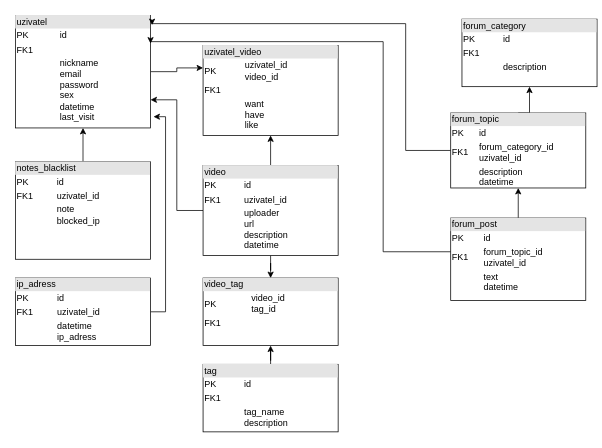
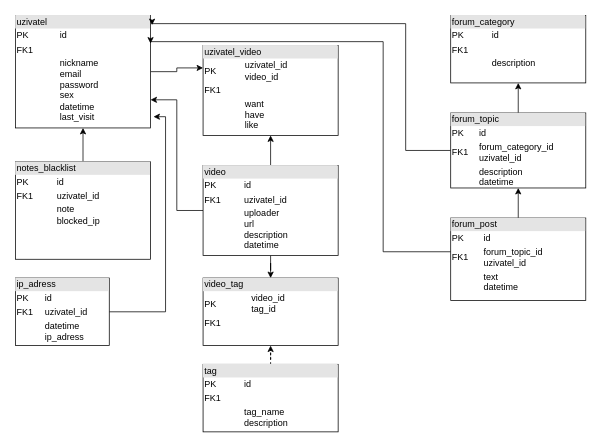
- <mxCell id="4" value="&lt;div style=&quot;box-sizing:border-box;width:100%;background:#e4e4e4;padding:2px;&quot;&gt;forum_category&lt;/div&gt;&lt;table style=&quot;width:100%;font-size:1em;&quot; cellpadding=&quot;2&quot; cellspacing=&quot;0&quot;&gt;&lt;tbody&gt;&lt;tr&gt;&lt;td&gt;PK&lt;/td&gt;&lt;td&gt;id&lt;/td&gt;&lt;/tr&gt;&lt;tr&gt;&lt;td&gt;FK1&lt;/td&gt;&lt;td&gt;&lt;br&gt;&lt;/td&gt;&lt;/tr&gt;&lt;tr&gt;&lt;td&gt;&lt;/td&gt;&lt;td&gt;description&lt;/td&gt;&lt;/tr&gt;&lt;/tbody&gt;&lt;/table&gt;" style="verticalAlign=top;align=left;overflow=fill;html=1;" parent="1" vertex="1"><mxGeometry x="615" y="25" width="180" height="90" as="geometry" /></mxCell>
+ <mxCell id="4" value="&lt;div style=&quot;box-sizing:border-box;width:100%;background:#e4e4e4;padding:2px;&quot;&gt;forum_category&lt;/div&gt;&lt;table style=&quot;width:100%;font-size:1em;&quot; cellpadding=&quot;2&quot; cellspacing=&quot;0&quot;&gt;&lt;tbody&gt;&lt;tr&gt;&lt;td&gt;PK&lt;/td&gt;&lt;td&gt;id&lt;/td&gt;&lt;/tr&gt;&lt;tr&gt;&lt;td&gt;FK1&lt;/td&gt;&lt;td&gt;&lt;br&gt;&lt;/td&gt;&lt;/tr&gt;&lt;tr&gt;&lt;td&gt;&lt;/td&gt;&lt;td&gt;description&lt;/td&gt;&lt;/tr&gt;&lt;/tbody&gt;&lt;/table&gt;" style="verticalAlign=top;align=left;overflow=fill;html=1;" parent="1" vertex="1"><mxGeometry x="600" y="20" width="180" height="90" as="geometry" /></mxCell>
- <mxCell id="22" value="&lt;div style=&quot;box-sizing:border-box;width:100%;background:#e4e4e4;padding:2px;&quot;&gt;ip_adress&lt;/div&gt;&lt;table style=&quot;width:100%;font-size:1em;&quot; cellpadding=&quot;2&quot; cellspacing=&quot;0&quot;&gt;&lt;tbody&gt;&lt;tr&gt;&lt;td&gt;PK&lt;/td&gt;&lt;td&gt;id&lt;/td&gt;&lt;/tr&gt;&lt;tr&gt;&lt;td&gt;FK1&lt;/td&gt;&lt;td&gt;uzivatel_id&lt;/td&gt;&lt;/tr&gt;&lt;tr&gt;&lt;td&gt;&lt;/td&gt;&lt;td&gt;datetime&lt;br&gt;ip_adress&lt;/td&gt;&lt;/tr&gt;&lt;/tbody&gt;&lt;/table&gt;" style="verticalAlign=top;align=left;overflow=fill;html=1;" vertex="1" parent="1"><mxGeometry x="20" y="370" width="180" height="90" as="geometry" /></mxCell>
+ <mxCell id="22" value="&lt;div style=&quot;box-sizing:border-box;width:100%;background:#e4e4e4;padding:2px;&quot;&gt;ip_adress&lt;/div&gt;&lt;table style=&quot;width:100%;font-size:1em;&quot; cellpadding=&quot;2&quot; cellspacing=&quot;0&quot;&gt;&lt;tbody&gt;&lt;tr&gt;&lt;td&gt;PK&lt;/td&gt;&lt;td&gt;id&lt;/td&gt;&lt;/tr&gt;&lt;tr&gt;&lt;td&gt;FK1&lt;/td&gt;&lt;td&gt;uzivatel_id&lt;/td&gt;&lt;/tr&gt;&lt;tr&gt;&lt;td&gt;&lt;/td&gt;&lt;td&gt;datetime&lt;br&gt;ip_adress&lt;/td&gt;&lt;/tr&gt;&lt;/tbody&gt;&lt;/table&gt;" style="verticalAlign=top;align=left;overflow=fill;html=1;" vertex="1" parent="1"><mxGeometry x="20" y="370" width="125" height="90" as="geometry" /></mxCell>
- <mxCell id="18" value="" style="edgeStyle=orthogonalEdgeStyle;rounded=0;orthogonalLoop=1;jettySize=auto;html=1;" edge="1" parent="1" source="19" target="20"><mxGeometry relative="1" as="geometry" /></mxCell>
+ <mxCell id="18" value="" style="edgeStyle=orthogonalEdgeStyle;rounded=0;orthogonalLoop=1;jettySize=auto;html=1;dashed=1;" edge="1" parent="1" source="19" target="20"><mxGeometry relative="1" as="geometry" /></mxCell>
